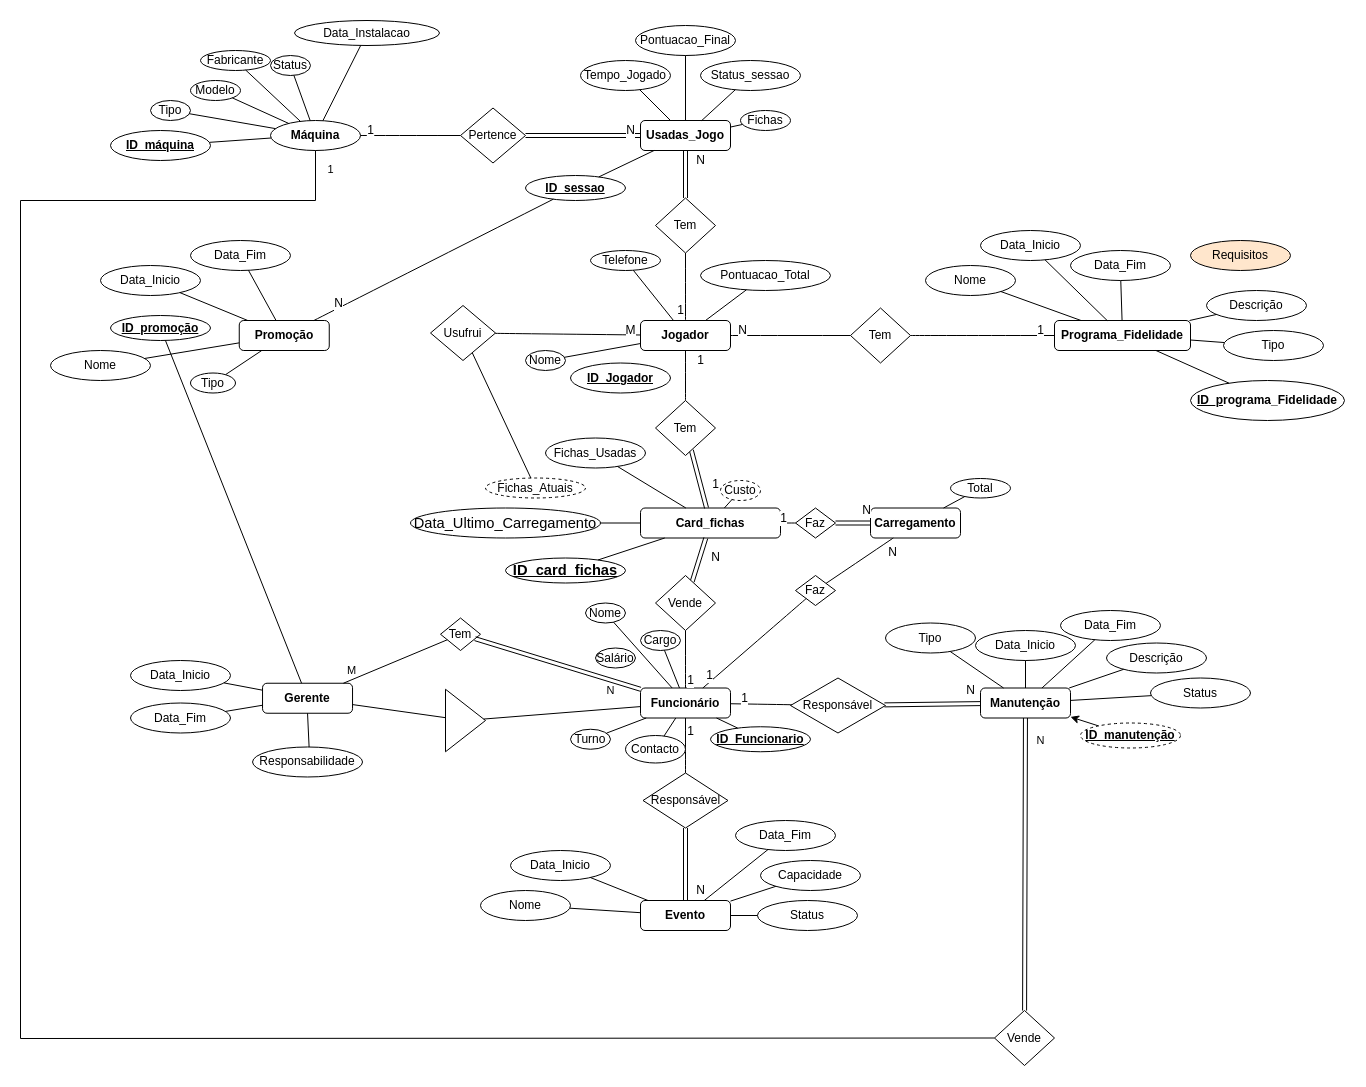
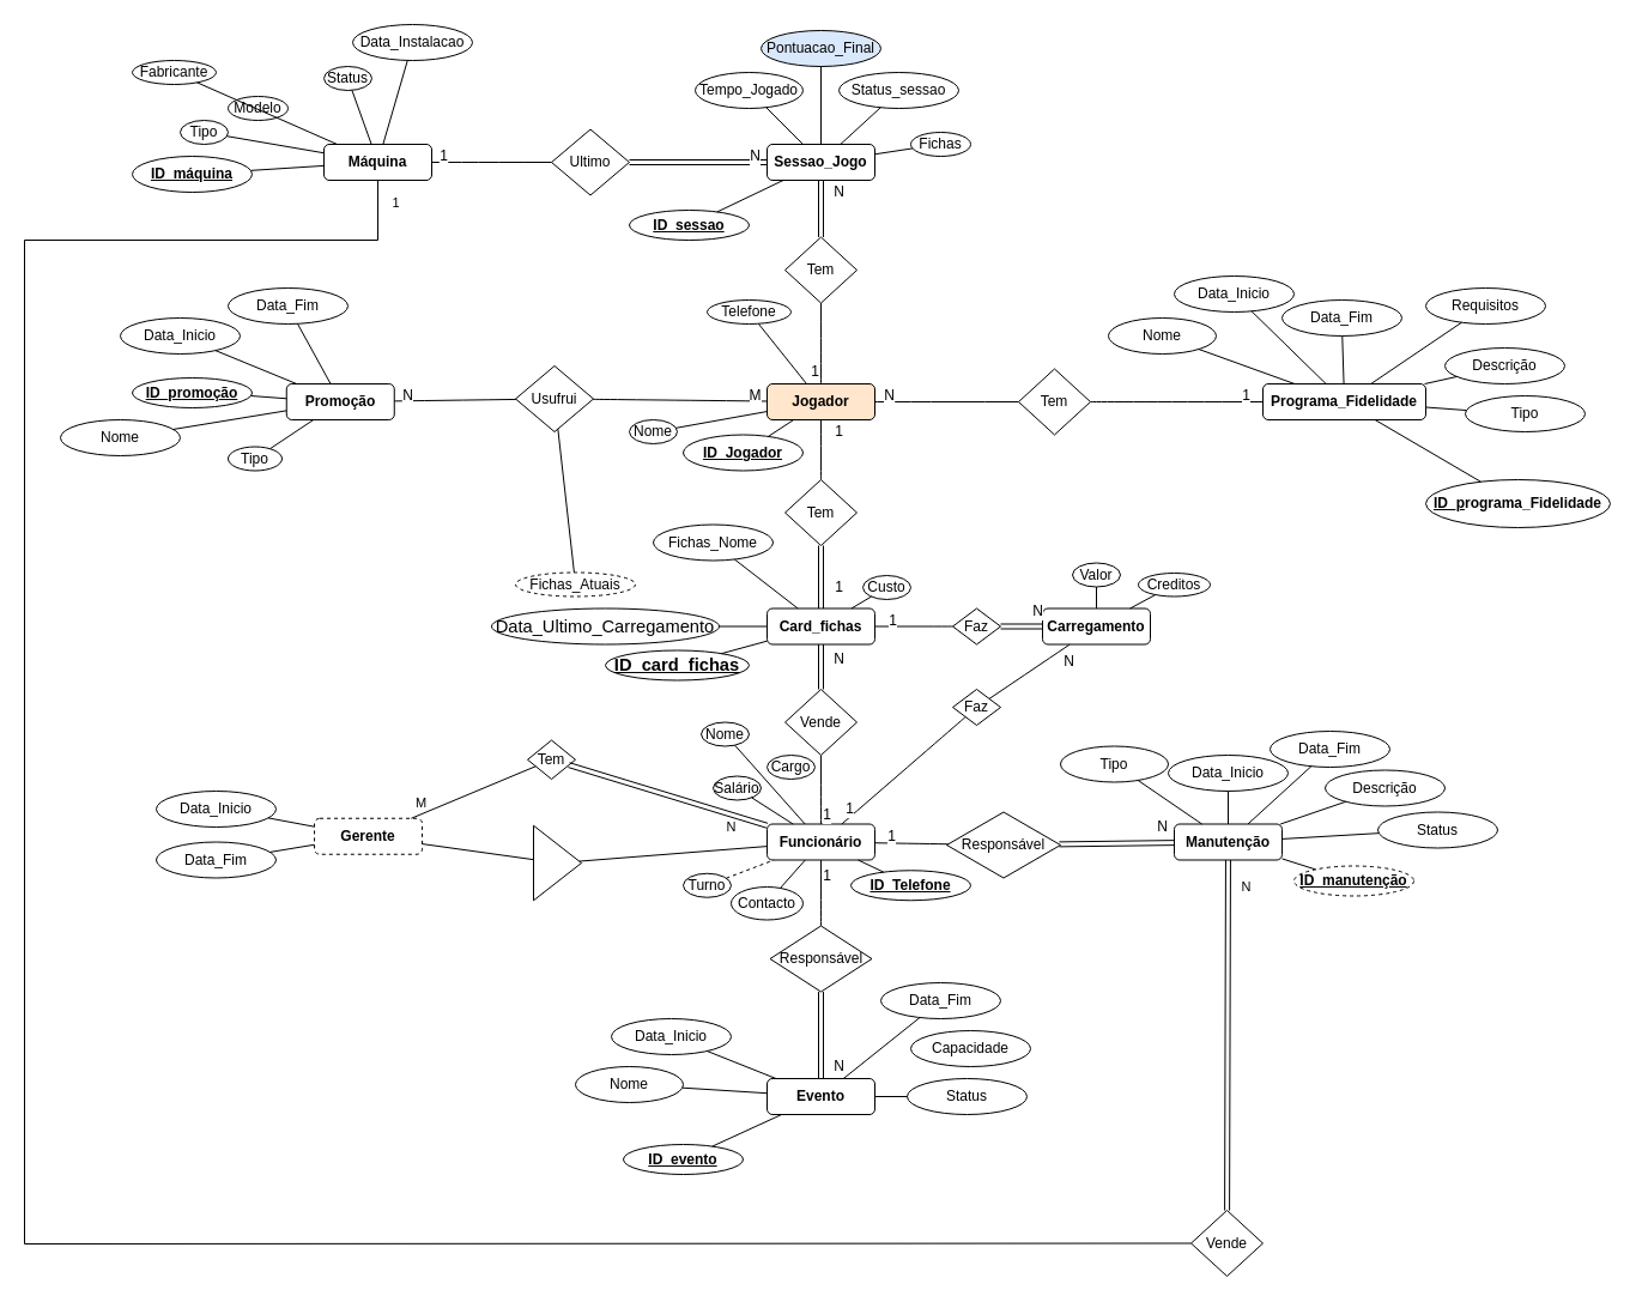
- <mxCell id="13" value="Data_Instalacao" style="ellipse;whiteSpace=wrap;html=1;" parent="1" vertex="1"><mxGeometry x="294" y="20" width="145" height="25" as="geometry" /></mxCell>
+ <mxCell id="13" value="Data_Instalacao" style="ellipse;whiteSpace=wrap;html=1;" parent="1" vertex="1"><mxGeometry x="294" y="20" width="100" height="30" as="geometry" /></mxCell>
- <mxCell id="49" value="Pontuacao_Final" style="ellipse;whiteSpace=wrap;html=1;" parent="1" vertex="1"><mxGeometry x="635" y="25" width="100" height="30" as="geometry" /></mxCell>
+ <mxCell id="49" value="Pontuacao_Final" style="ellipse;whiteSpace=wrap;html=1;fillColor=#dae8fc;" parent="1" vertex="1"><mxGeometry x="635" y="25" width="100" height="30" as="geometry" /></mxCell>
- <mxCell id="5" value="Fabricante" style="ellipse;whiteSpace=wrap;html=1;" parent="1" vertex="1"><mxGeometry x="200" y="50" width="70" height="20" as="geometry" /></mxCell>
+ <mxCell id="5" value="Fabricante" style="ellipse;whiteSpace=wrap;html=1;" parent="1" vertex="1"><mxGeometry x="110" y="50" width="70" height="20" as="geometry" /></mxCell>
- <mxCell id="136" value="Fichas" style="ellipse;whiteSpace=wrap;html=1;" vertex="1" parent="1"><mxGeometry x="740" y="110" width="50" height="20" as="geometry" /></mxCell>
+ <mxCell id="136" value="Fichas" style="ellipse;whiteSpace=wrap;html=1;" vertex="1" parent="1"><mxGeometry x="760" y="110" width="50" height="20" as="geometry" /></mxCell>
- <mxCell id="10" value="" style="endArrow=none;html=1;rounded=0;" parent="1" source="4" target="2" edge="1"><mxGeometry width="50" height="50" relative="1" as="geometry"><mxPoint x="230" y="240" as="sourcePoint" /><mxPoint x="280" y="190" as="targetPoint" /></mxGeometry></mxCell>
- <mxCell id="2" value="&lt;b&gt;Máquina&lt;/b&gt;" style="ellipse;whiteSpace=wrap;html=1;" parent="1" vertex="1"><mxGeometry x="270" y="120" width="90" height="30" as="geometry" /></mxCell>
+ <mxCell id="2" value="&lt;b&gt;Máquina&lt;/b&gt;" style="rounded=1;whiteSpace=wrap;html=1;" parent="1" vertex="1"><mxGeometry x="270" y="120" width="90" height="30" as="geometry" /></mxCell>
- <mxCell id="120" value="Pertence" style="rhombus;whiteSpace=wrap;html=1;" parent="1" vertex="1"><mxGeometry x="460" y="107.5" width="65" height="55" as="geometry" /></mxCell>
+ <mxCell id="120" value="Ultimo" style="rhombus;whiteSpace=wrap;html=1;" parent="1" vertex="1"><mxGeometry x="460" y="107.5" width="65" height="55" as="geometry" /></mxCell>
- <mxCell id="48" value="&lt;b&gt;Usadas_Jogo&lt;/b&gt;" style="rounded=1;whiteSpace=wrap;html=1;" parent="1" vertex="1"><mxGeometry x="640" y="120" width="90" height="30" as="geometry" /></mxCell>
+ <mxCell id="48" value="&lt;b&gt;Sessao_Jogo&lt;/b&gt;" style="rounded=1;whiteSpace=wrap;html=1;" parent="1" vertex="1"><mxGeometry x="640" y="120" width="90" height="30" as="geometry" /></mxCell>
- <mxCell id="92" value="Requisitos" style="ellipse;whiteSpace=wrap;html=1;fillColor=#ffe6cc;" parent="1" vertex="1"><mxGeometry x="1190" y="240" width="100" height="30" as="geometry" /></mxCell>
+ <mxCell id="92" value="Requisitos" style="ellipse;whiteSpace=wrap;html=1;" parent="1" vertex="1"><mxGeometry x="1190" y="240" width="100" height="30" as="geometry" /></mxCell>
- <mxCell id="131" value="N" style="endArrow=none;html=1;rounded=0;fontSize=12;startSize=8;endSize=8;curved=1;" parent="1" source="98" target="55" edge="1"><mxGeometry x="-0.778" y="4" width="50" height="50" relative="1" as="geometry"><mxPoint x="329" y="335" as="sourcePoint" /><mxPoint x="640" y="335" as="targetPoint" /><mxPoint as="offset" /></mxGeometry></mxCell>
+ <mxCell id="131" value="N" style="endArrow=none;html=1;rounded=0;fontSize=12;startSize=8;endSize=8;curved=1;" parent="1" source="98" target="132" edge="1"><mxGeometry x="-0.778" y="4" width="50" height="50" relative="1" as="geometry"><mxPoint x="329" y="335" as="sourcePoint" /><mxPoint x="640" y="335" as="targetPoint" /><mxPoint as="offset" /></mxGeometry></mxCell>
- <mxCell id="17" value="Pontuacao_Total" style="ellipse;whiteSpace=wrap;html=1;" parent="1" vertex="1"><mxGeometry x="700" y="260" width="130" height="30" as="geometry" /></mxCell>
+ <mxCell id="93" value="" style="endArrow=none;html=1;rounded=0;" parent="1" source="92" target="83" edge="1"><mxGeometry width="50" height="50" relative="1" as="geometry"><mxPoint x="1253" y="395" as="sourcePoint" /><mxPoint x="1224" y="315" as="targetPoint" /></mxGeometry></mxCell>
- <mxCell id="19" value="" style="endArrow=none;html=1;rounded=0;" parent="1" source="17" target="15" edge="1"><mxGeometry width="50" height="50" relative="1" as="geometry"><mxPoint x="580" y="435" as="sourcePoint" /><mxPoint x="630" y="385" as="targetPoint" /></mxGeometry></mxCell>
- <mxCell id="15" value="&lt;b&gt;Jogador&lt;/b&gt;" style="rounded=1;whiteSpace=wrap;html=1;" parent="1" vertex="1"><mxGeometry x="640" y="320" width="90" height="30" as="geometry" /></mxCell>
+ <mxCell id="15" value="&lt;b&gt;Jogador&lt;/b&gt;" style="rounded=1;whiteSpace=wrap;html=1;fillColor=#ffe6cc;" parent="1" vertex="1"><mxGeometry x="640" y="320" width="90" height="30" as="geometry" /></mxCell>
+ <mxCell id="21" value="" style="endArrow=none;html=1;rounded=0;" parent="1" source="15" target="16" edge="1"><mxGeometry width="50" height="50" relative="1" as="geometry"><mxPoint x="620" y="475" as="sourcePoint" /><mxPoint x="670" y="425" as="targetPoint" /></mxGeometry></mxCell>
- <mxCell id="90" value="&lt;b&gt;&lt;u&gt;ID_p&lt;/u&gt;&lt;/b&gt;&lt;b&gt;rograma_Fidelidade&lt;/b&gt;" style="ellipse;whiteSpace=wrap;html=1;" parent="1" vertex="1"><mxGeometry x="1190" y="380" width="154" height="40" as="geometry" /></mxCell>
+ <mxCell id="90" value="&lt;b&gt;&lt;u&gt;ID_p&lt;/u&gt;&lt;/b&gt;&lt;b&gt;rograma_Fidelidade&lt;/b&gt;" style="ellipse;whiteSpace=wrap;html=1;" parent="1" vertex="1"><mxGeometry x="1190" y="400" width="154" height="40" as="geometry" /></mxCell>
- <mxCell id="40" value="Fichas_Usadas" style="ellipse;whiteSpace=wrap;html=1;" parent="1" vertex="1"><mxGeometry x="545" y="437.5" width="100" height="30" as="geometry" /></mxCell>
+ <mxCell id="40" value="Fichas_Nome" style="ellipse;whiteSpace=wrap;html=1;" parent="1" vertex="1"><mxGeometry x="545" y="437.5" width="100" height="30" as="geometry" /></mxCell>
+ <mxCell id="143" value="Valor" style="ellipse;whiteSpace=wrap;html=1;" vertex="1" parent="1"><mxGeometry x="895" y="469.5" width="40" height="20" as="geometry" /></mxCell>
- <mxCell id="38" value="Fichas_Atuais" style="ellipse;whiteSpace=wrap;html=1;dashed=1;" parent="1" vertex="1"><mxGeometry x="485" y="477.5" width="100" height="20" as="geometry" /></mxCell>
+ <mxCell id="38" value="Fichas_Atuais" style="ellipse;whiteSpace=wrap;html=1;dashed=1;" parent="1" vertex="1"><mxGeometry x="430" y="477.5" width="100" height="20" as="geometry" /></mxCell>
- <mxCell id="145" value="Total" style="ellipse;whiteSpace=wrap;html=1;" vertex="1" parent="1"><mxGeometry x="950" y="478" width="60" height="19.5" as="geometry" /></mxCell>
+ <mxCell id="145" value="Creditos" style="ellipse;whiteSpace=wrap;html=1;" vertex="1" parent="1"><mxGeometry x="950" y="478" width="60" height="19.5" as="geometry" /></mxCell>
- <mxCell id="42" value="Custo" style="ellipse;whiteSpace=wrap;html=1;dashed=1;" parent="1" vertex="1"><mxGeometry x="720" y="480" width="40" height="20" as="geometry" /></mxCell>
+ <mxCell id="42" value="Custo" style="ellipse;whiteSpace=wrap;html=1;" parent="1" vertex="1"><mxGeometry x="720" y="480" width="40" height="20" as="geometry" /></mxCell>
+ <mxCell id="144" value="" style="endArrow=none;html=1;rounded=0;" edge="1" parent="1" source="143" target="139"><mxGeometry width="50" height="50" relative="1" as="geometry"><mxPoint x="975" y="577.5" as="sourcePoint" /><mxPoint x="1020" y="448" as="targetPoint" /></mxGeometry></mxCell>
- <mxCell id="104" value="" style="endArrow=none;html=1;rounded=0;" parent="1" source="103" target="33" edge="1"><mxGeometry width="50" height="50" relative="1" as="geometry"><mxPoint x="188.75" y="341" as="sourcePoint" /><mxPoint x="248.75" y="343" as="targetPoint" /></mxGeometry></mxCell>
+ <mxCell id="104" value="" style="endArrow=none;html=1;rounded=0;" parent="1" source="103" target="98" edge="1"><mxGeometry width="50" height="50" relative="1" as="geometry"><mxPoint x="188.75" y="341" as="sourcePoint" /><mxPoint x="248.75" y="343" as="targetPoint" /></mxGeometry></mxCell>
- <mxCell id="37" value="&lt;b&gt;Card_fichas&lt;/b&gt;" style="rounded=1;whiteSpace=wrap;html=1;" parent="1" vertex="1"><mxGeometry x="640" y="507.5" width="140" height="30" as="geometry" /></mxCell>
+ <mxCell id="37" value="&lt;b&gt;Card_fichas&lt;/b&gt;" style="rounded=1;whiteSpace=wrap;html=1;" parent="1" vertex="1"><mxGeometry x="640" y="507.5" width="90" height="30" as="geometry" /></mxCell>
- <mxCell id="44" value="&lt;span style=&quot;font-size:11.0pt;line-height:107%;&lt;br/&gt;font-family:&amp;quot;Aptos&amp;quot;,sans-serif;mso-ascii-theme-font:minor-latin;mso-fareast-font-family:&lt;br/&gt;Aptos;mso-fareast-theme-font:minor-latin;mso-hansi-theme-font:minor-latin;&lt;br/&gt;mso-bidi-font-family:&amp;quot;Times New Roman&amp;quot;;mso-bidi-theme-font:minor-bidi;&lt;br/&gt;mso-ansi-language:PT;mso-fareast-language:EN-US;mso-bidi-language:AR-SA&quot;&gt;ID_card_fichas&lt;/span&gt;" style="ellipse;whiteSpace=wrap;html=1;fontStyle=5" parent="1" vertex="1"><mxGeometry x="505" y="557.5" width="120" height="25" as="geometry" /></mxCell>
+ <mxCell id="44" value="&lt;span style=&quot;font-size:11.0pt;line-height:107%;&lt;br/&gt;font-family:&amp;quot;Aptos&amp;quot;,sans-serif;mso-ascii-theme-font:minor-latin;mso-fareast-font-family:&lt;br/&gt;Aptos;mso-fareast-theme-font:minor-latin;mso-hansi-theme-font:minor-latin;&lt;br/&gt;mso-bidi-font-family:&amp;quot;Times New Roman&amp;quot;;mso-bidi-theme-font:minor-bidi;&lt;br/&gt;mso-ansi-language:PT;mso-fareast-language:EN-US;mso-bidi-language:AR-SA&quot;&gt;ID_card_fichas&lt;/span&gt;" style="ellipse;whiteSpace=wrap;html=1;fontStyle=5" parent="1" vertex="1"><mxGeometry x="505" y="542.5" width="120" height="25" as="geometry" /></mxCell>
- <mxCell id="28" value="" style="endArrow=none;html=1;rounded=0;" parent="1" source="27" target="24" edge="1"><mxGeometry width="50" height="50" relative="1" as="geometry"><mxPoint x="723" y="767.5" as="sourcePoint" /><mxPoint x="740" y="657.5" as="targetPoint" /></mxGeometry></mxCell>
+ <mxCell id="32" value="" style="endArrow=none;html=1;rounded=0;" parent="1" source="31" target="24" edge="1"><mxGeometry width="50" height="50" relative="1" as="geometry"><mxPoint x="780" y="777.5" as="sourcePoint" /><mxPoint x="797" y="667.5" as="targetPoint" /></mxGeometry></mxCell>
- <mxCell id="33" value="&lt;b&gt;Gerente&lt;/b&gt;" style="rounded=1;whiteSpace=wrap;html=1;" parent="1" vertex="1"><mxGeometry x="262.04" y="682.74" width="90" height="30" as="geometry" /></mxCell>
+ <mxCell id="33" value="&lt;b&gt;Gerente&lt;/b&gt;" style="rounded=1;whiteSpace=wrap;html=1;dashed=1;" parent="1" vertex="1"><mxGeometry x="262.04" y="682.74" width="90" height="30" as="geometry" /></mxCell>
- <mxCell id="65" value="" style="endArrow=classic;html=1;rounded=0;" parent="1" source="64" target="57" edge="1"><mxGeometry width="50" height="50" relative="1" as="geometry"><mxPoint x="957" y="713.5" as="sourcePoint" /><mxPoint x="1017" y="715.5" as="targetPoint" /></mxGeometry></mxCell>
+ <mxCell id="65" value="" style="endArrow=none;html=1;rounded=0;" parent="1" source="64" target="57" edge="1"><mxGeometry width="50" height="50" relative="1" as="geometry"><mxPoint x="957" y="713.5" as="sourcePoint" /><mxPoint x="1017" y="715.5" as="targetPoint" /></mxGeometry></mxCell>
- <mxCell id="30" value="" style="endArrow=none;html=1;rounded=0;" parent="1" source="29" target="24" edge="1"><mxGeometry width="50" height="50" relative="1" as="geometry"><mxPoint x="670" y="817.5" as="sourcePoint" /><mxPoint x="687" y="707.5" as="targetPoint" /></mxGeometry></mxCell>
+ <mxCell id="30" value="" style="endArrow=none;html=1;rounded=0;dashed=1;" parent="1" source="29" target="24" edge="1"><mxGeometry width="50" height="50" relative="1" as="geometry"><mxPoint x="670" y="817.5" as="sourcePoint" /><mxPoint x="687" y="707.5" as="targetPoint" /></mxGeometry></mxCell>
- <mxCell id="34" value="" style="endArrow=none;html=1;rounded=0;" parent="1" source="159" target="33" edge="1"><mxGeometry width="50" height="50" relative="1" as="geometry"><mxPoint x="302.04" y="642.24" as="sourcePoint" /><mxPoint x="272.04" y="710.74" as="targetPoint" /></mxGeometry></mxCell>
- <mxCell id="35" value="&lt;b&gt;&lt;u&gt;ID_Funcionario&lt;/u&gt;&lt;/b&gt;" style="ellipse;whiteSpace=wrap;html=1;" parent="1" vertex="1"><mxGeometry x="710" y="726.25" width="100" height="25" as="geometry" /></mxCell>
+ <mxCell id="35" value="&lt;b&gt;&lt;u&gt;ID_Telefone&lt;/u&gt;&lt;/b&gt;" style="ellipse;whiteSpace=wrap;html=1;" parent="1" vertex="1"><mxGeometry x="710" y="726.25" width="100" height="25" as="geometry" /></mxCell>
- <mxCell id="160" value="Contacto" style="ellipse;whiteSpace=wrap;html=1;" vertex="1" parent="1"><mxGeometry x="625" y="735" width="60" height="27.5" as="geometry" /></mxCell>
+ <mxCell id="160" value="Contacto" style="ellipse;whiteSpace=wrap;html=1;" vertex="1" parent="1"><mxGeometry x="610" y="740" width="60" height="27.5" as="geometry" /></mxCell>
- <mxCell id="159" value="Responsabilidade" style="ellipse;whiteSpace=wrap;html=1;" vertex="1" parent="1"><mxGeometry x="252.04" y="746.49" width="110" height="30" as="geometry" /></mxCell>
- <mxCell id="80" value="" style="endArrow=none;html=1;rounded=0;" parent="1" source="79" target="70" edge="1"><mxGeometry width="50" height="50" relative="1" as="geometry"><mxPoint x="803" y="975" as="sourcePoint" /><mxPoint x="774" y="895" as="targetPoint" /></mxGeometry></mxCell>
+ <mxCell id="78" value="" style="endArrow=none;html=1;rounded=0;" parent="1" source="77" target="70" edge="1"><mxGeometry width="50" height="50" relative="1" as="geometry"><mxPoint x="580" y="921" as="sourcePoint" /><mxPoint x="640" y="923" as="targetPoint" /></mxGeometry></mxCell>
+ <mxCell id="77" value="&lt;b&gt;&lt;u&gt;ID_evento&lt;/u&gt;&lt;/b&gt;" style="ellipse;whiteSpace=wrap;html=1;" parent="1" vertex="1"><mxGeometry x="520" y="955" width="100" height="25" as="geometry" /></mxCell>
